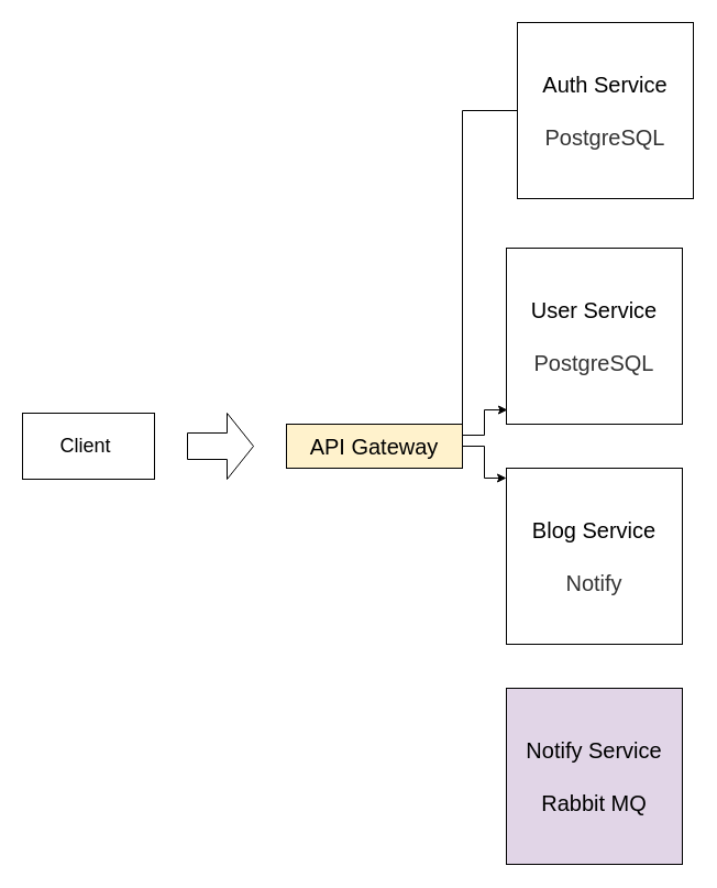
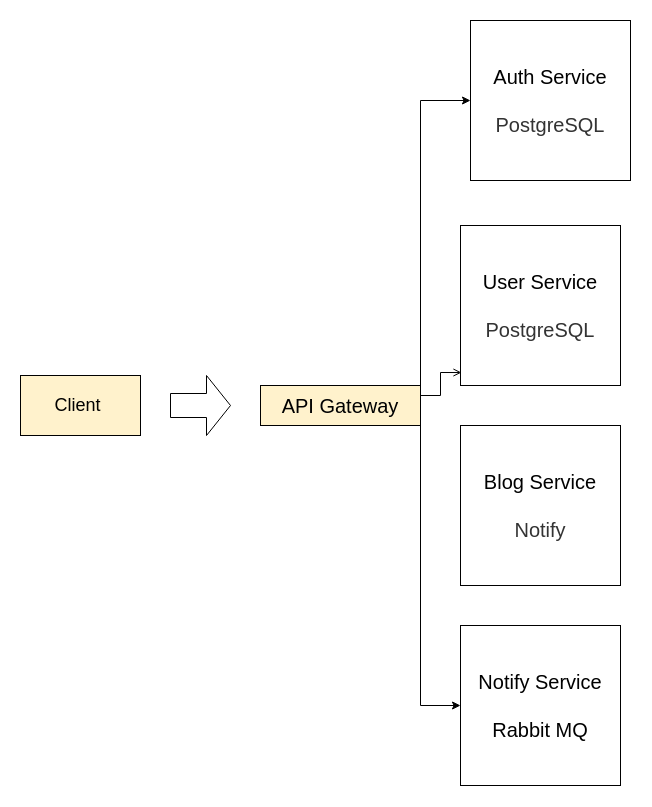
- <mxCell id="2" style="edgeStyle=orthogonalEdgeStyle;rounded=0;orthogonalLoop=1;jettySize=auto;html=1;exitX=1;exitY=0;exitDx=0;exitDy=0;entryX=0;entryY=0.5;entryDx=0;entryDy=0;endArrow=none;" edge="1" parent="1" source="4" target="9"><mxGeometry relative="1" as="geometry" /></mxCell>
+ <mxCell id="2" style="edgeStyle=orthogonalEdgeStyle;rounded=0;orthogonalLoop=1;jettySize=auto;html=1;exitX=1;exitY=0;exitDx=0;exitDy=0;entryX=0;entryY=0.5;entryDx=0;entryDy=0;" edge="1" parent="1" source="4" target="9"><mxGeometry relative="1" as="geometry" /></mxCell>
- <mxCell id="12" style="edgeStyle=orthogonalEdgeStyle;rounded=0;orthogonalLoop=1;jettySize=auto;html=1;exitX=1;exitY=0.25;exitDx=0;exitDy=0;entryX=0.006;entryY=0.919;entryDx=0;entryDy=0;entryPerimeter=0;" edge="1" parent="1" source="4" target="8"><mxGeometry relative="1" as="geometry" /></mxCell>
+ <mxCell id="12" style="edgeStyle=orthogonalEdgeStyle;rounded=0;orthogonalLoop=1;jettySize=auto;html=1;exitX=1;exitY=0.25;exitDx=0;exitDy=0;entryX=0.006;entryY=0.919;entryDx=0;entryDy=0;entryPerimeter=0;endArrow=open;" edge="1" parent="1" source="4" target="8"><mxGeometry relative="1" as="geometry" /></mxCell>
- <mxCell id="6" value="Client&amp;nbsp;" style="whiteSpace=wrap;html=1;fontSize=18;" vertex="1" parent="1"><mxGeometry x="20" y="375" width="120" height="60" as="geometry" /></mxCell>
+ <mxCell id="6" value="Client&amp;nbsp;" style="whiteSpace=wrap;html=1;fontSize=18;fillColor=#fff2cc;" vertex="1" parent="1"><mxGeometry x="20" y="375" width="120" height="60" as="geometry" /></mxCell>
- <mxCell id="13" style="edgeStyle=orthogonalEdgeStyle;rounded=0;orthogonalLoop=1;jettySize=auto;html=1;exitX=1;exitY=0.5;exitDx=0;exitDy=0;entryX=0;entryY=0.056;entryDx=0;entryDy=0;entryPerimeter=0;" edge="1" parent="1" source="4" target="10"><mxGeometry relative="1" as="geometry" /></mxCell>
+ <mxCell id="3" style="edgeStyle=orthogonalEdgeStyle;rounded=0;orthogonalLoop=1;jettySize=auto;html=1;exitX=1;exitY=1;exitDx=0;exitDy=0;entryX=0;entryY=0.5;entryDx=0;entryDy=0;" edge="1" parent="1" source="4" target="11"><mxGeometry relative="1" as="geometry" /></mxCell>
- <mxCell id="11" value="Notify Service&lt;br&gt;&lt;br&gt;Rabbit MQ" style="whiteSpace=wrap;html=1;rounded=0;fontSize=20;fillColor=#e1d5e7;" vertex="1" parent="1"><mxGeometry x="460" y="625" width="160" height="160" as="geometry" /></mxCell>
+ <mxCell id="11" value="Notify Service&lt;br&gt;&lt;br&gt;Rabbit MQ" style="whiteSpace=wrap;html=1;rounded=0;fontSize=20;" vertex="1" parent="1"><mxGeometry x="460" y="625" width="160" height="160" as="geometry" /></mxCell>
